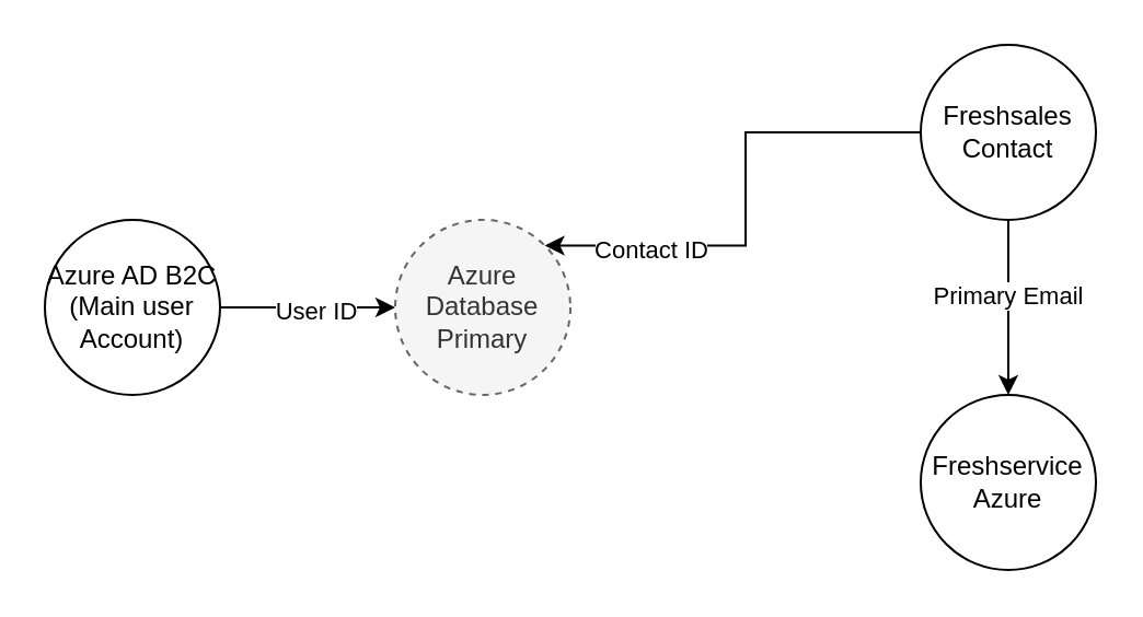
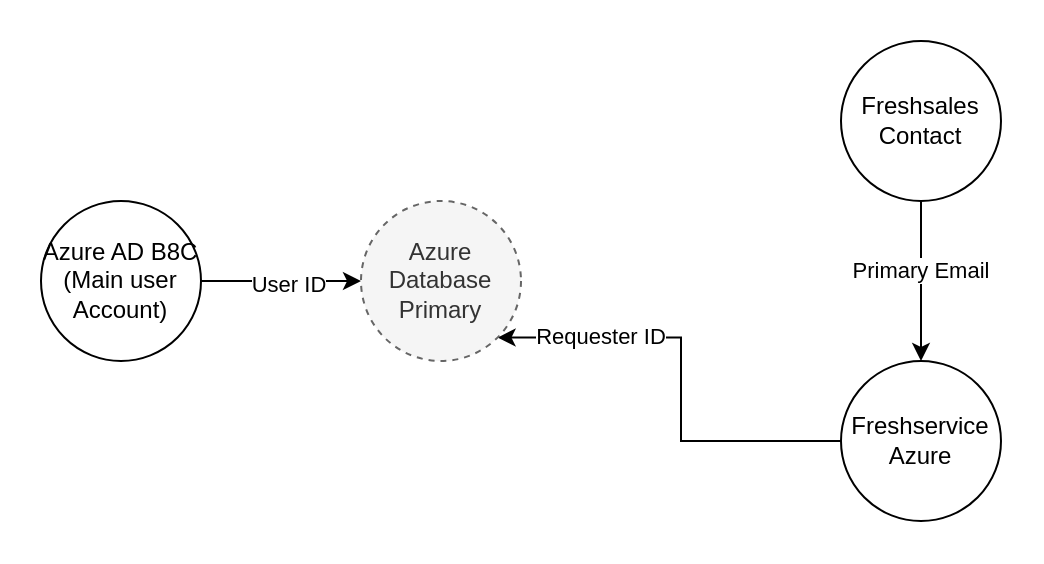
- <mxCell id="7" style="edgeStyle=orthogonalEdgeStyle;rounded=0;orthogonalLoop=1;jettySize=auto;html=1;exitX=0;exitY=0.5;exitDx=0;exitDy=0;entryX=1;entryY=0;entryDx=0;entryDy=0;" edge="1" parent="1" source="9" target="13"><mxGeometry relative="1" as="geometry" /></mxCell>
- <mxCell id="8" value="Contact ID" style="edgeLabel;html=1;align=center;verticalAlign=middle;resizable=0;points=[];" vertex="1" connectable="0" parent="7"><mxGeometry x="0.565" y="2" relative="1" as="geometry"><mxPoint as="offset" /></mxGeometry></mxCell>
- <mxCell id="4" value="Azure AD B2C&lt;br&gt;(Main user Account)" style="ellipse;whiteSpace=wrap;html=1;aspect=fixed;" vertex="1" parent="1"><mxGeometry y="100" width="80" height="80" as="geometry" x="20" /></mxCell>
+ <mxCell id="4" value="Azure AD B8C&lt;br&gt;(Main user Account)" style="ellipse;whiteSpace=wrap;html=1;aspect=fixed;" vertex="1" parent="1"><mxGeometry y="100" width="80" height="80" as="geometry" x="20" /></mxCell>
+ <mxCell id="10" style="edgeStyle=orthogonalEdgeStyle;rounded=0;orthogonalLoop=1;jettySize=auto;html=1;exitX=0;exitY=0.5;exitDx=0;exitDy=0;entryX=1;entryY=1;entryDx=0;entryDy=0;" edge="1" parent="1" source="12" target="13"><mxGeometry relative="1" as="geometry" /></mxCell>
+ <mxCell id="11" value="Requester ID" style="edgeLabel;html=1;align=center;verticalAlign=middle;resizable=0;points=[];" vertex="1" connectable="0" parent="10"><mxGeometry x="0.611" y="-1" relative="1" as="geometry"><mxPoint x="8" as="offset" /></mxGeometry></mxCell>
